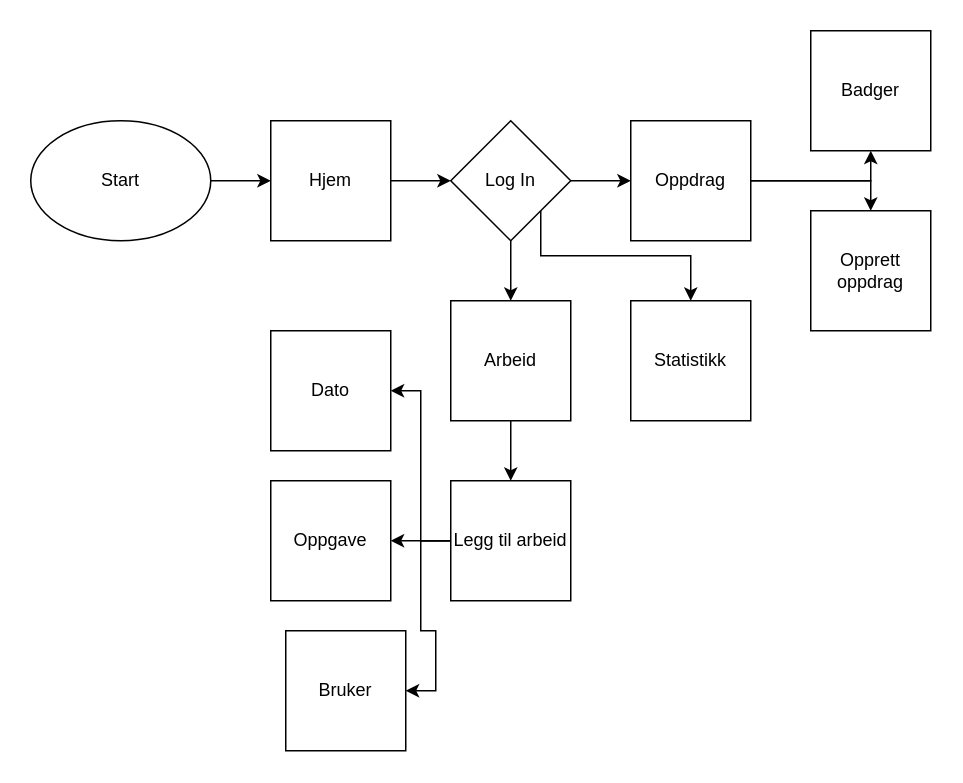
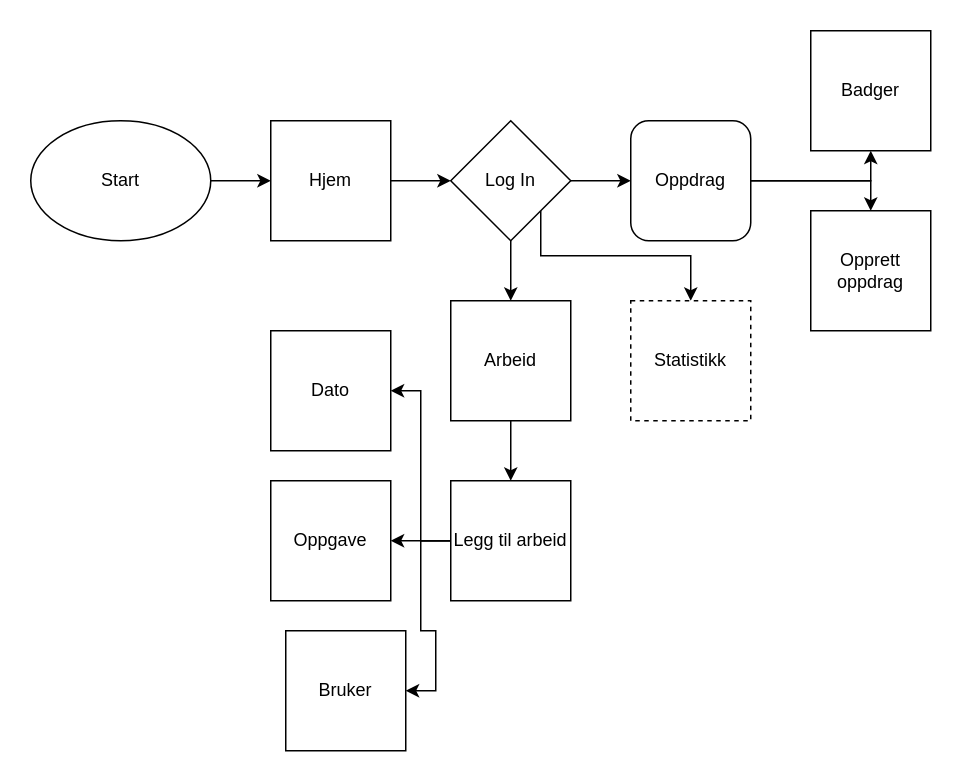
- <mxCell id="11" value="Oppdrag" style="whiteSpace=wrap;html=1;aspect=fixed;" vertex="1" parent="1"><mxGeometry x="420" y="80" width="80" height="80" as="geometry" /></mxCell>
+ <mxCell id="11" value="Oppdrag" style="whiteSpace=wrap;html=1;aspect=fixed;rounded=1;" vertex="1" parent="1"><mxGeometry x="420" y="80" width="80" height="80" as="geometry" /></mxCell>
- <mxCell id="8" value="Statistikk" style="whiteSpace=wrap;html=1;aspect=fixed;" vertex="1" parent="1"><mxGeometry x="420" y="200" width="80" height="80" as="geometry" /></mxCell>
+ <mxCell id="8" value="Statistikk" style="whiteSpace=wrap;html=1;aspect=fixed;dashed=1;" vertex="1" parent="1"><mxGeometry x="420" y="200" width="80" height="80" as="geometry" /></mxCell>
